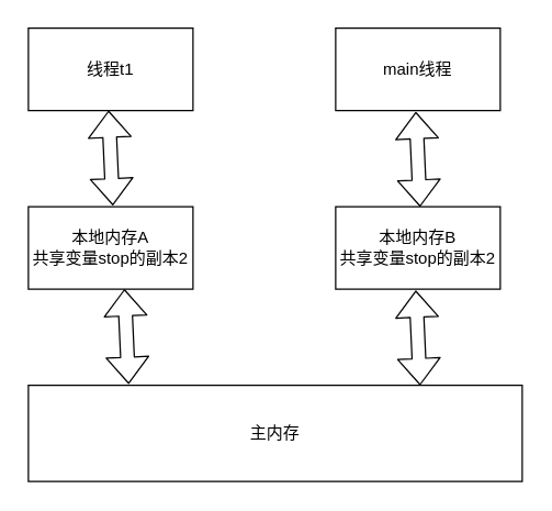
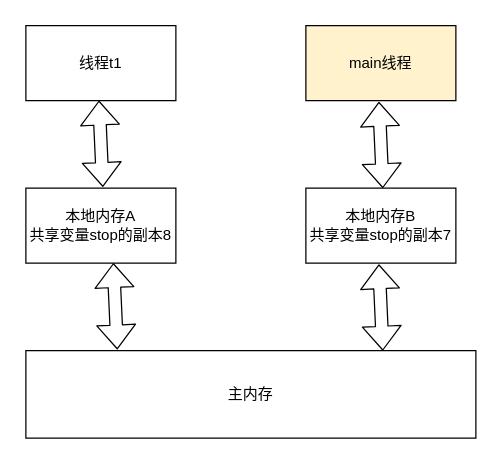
- <mxCell id="3" value="main线程" style="rounded=0;whiteSpace=wrap;html=1;" vertex="1" parent="1"><mxGeometry x="244" y="20" width="120" height="60" as="geometry" /></mxCell>
+ <mxCell id="3" value="main线程" style="rounded=0;whiteSpace=wrap;html=1;fillColor=#fff2cc;" vertex="1" parent="1"><mxGeometry x="244" y="20" width="120" height="60" as="geometry" /></mxCell>
- <mxCell id="4" value="本地内存A&lt;br&gt;共享变量stop的副本2" style="rounded=0;whiteSpace=wrap;html=1;" vertex="1" parent="1"><mxGeometry x="20" y="150" width="120" height="60" as="geometry" /></mxCell>
+ <mxCell id="4" value="本地内存A&lt;br&gt;共享变量stop的副本8" style="rounded=0;whiteSpace=wrap;html=1;" vertex="1" parent="1"><mxGeometry x="20" y="150" width="120" height="60" as="geometry" /></mxCell>
- <mxCell id="5" value="&lt;span&gt;本地内存B&lt;br&gt;&lt;/span&gt;&lt;span&gt;共享变量stop的副本2&lt;/span&gt;" style="rounded=0;whiteSpace=wrap;html=1;" vertex="1" parent="1"><mxGeometry x="244" y="150" width="120" height="60" as="geometry" /></mxCell>
+ <mxCell id="5" value="&lt;span&gt;本地内存B&lt;br&gt;&lt;/span&gt;&lt;span&gt;共享变量stop的副本7&lt;/span&gt;" style="rounded=0;whiteSpace=wrap;html=1;" vertex="1" parent="1"><mxGeometry x="244" y="150" width="120" height="60" as="geometry" /></mxCell>
